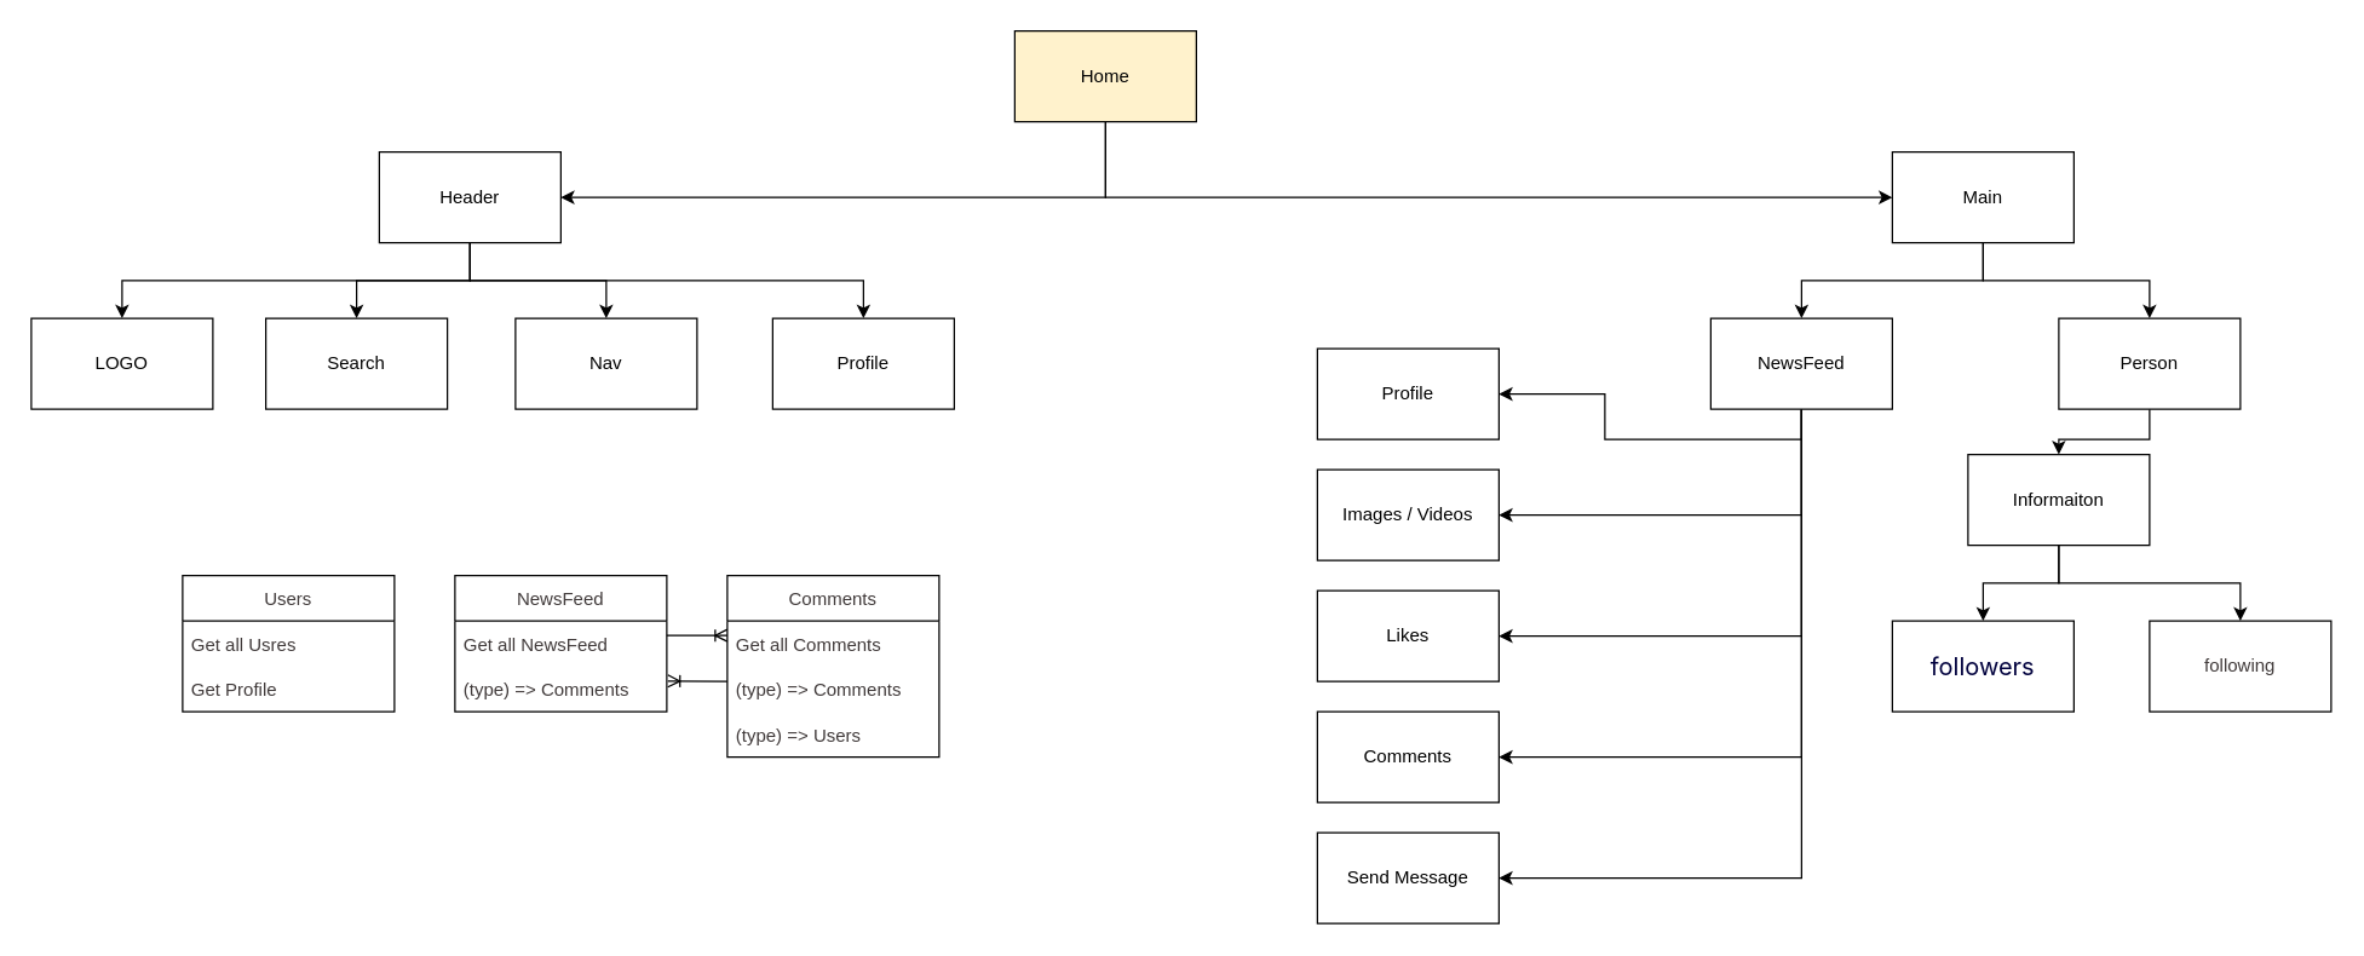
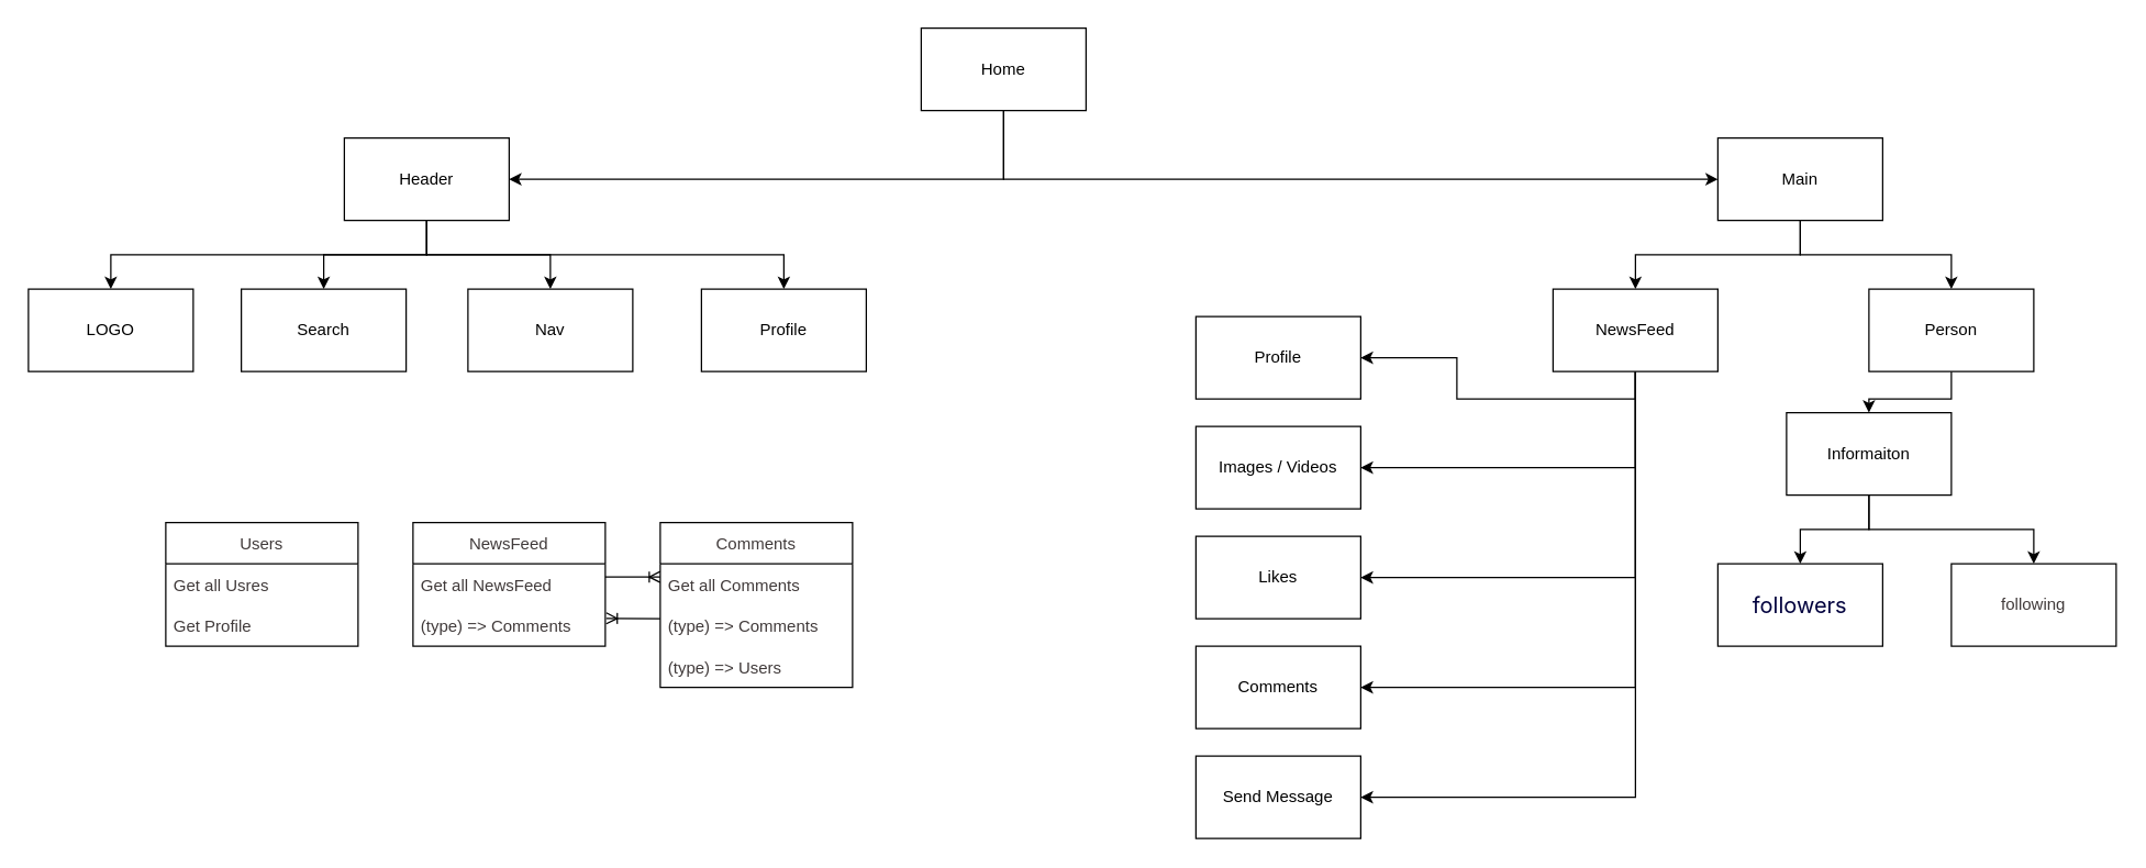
- <mxCell id="4" value="Home" style="rounded=0;whiteSpace=wrap;html=1;fillColor=#fff2cc;" vertex="1" parent="1"><mxGeometry x="670" y="20" width="120" height="60" as="geometry" /></mxCell>
+ <mxCell id="4" value="Home" style="rounded=0;whiteSpace=wrap;html=1;" vertex="1" parent="1"><mxGeometry x="670" y="20" width="120" height="60" as="geometry" /></mxCell>
